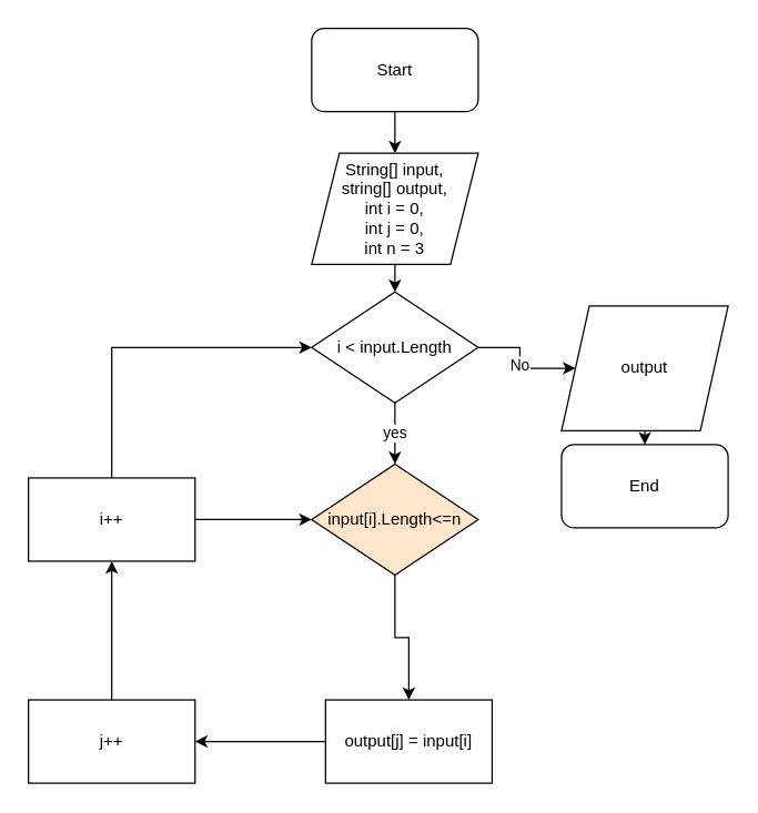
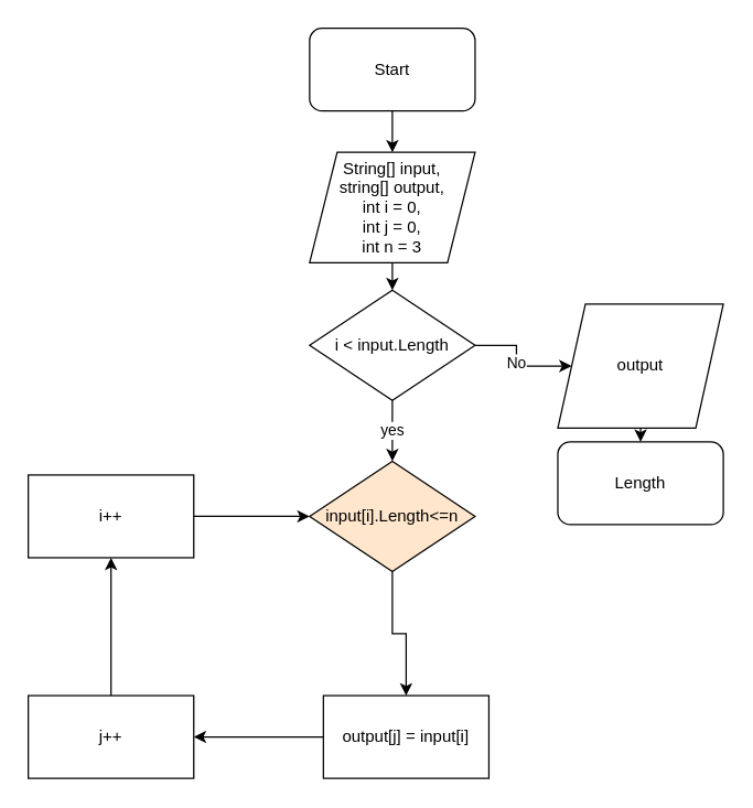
- <mxCell id="18" style="edgeStyle=orthogonalEdgeStyle;rounded=0;orthogonalLoop=1;jettySize=auto;html=1;entryX=0;entryY=0.5;entryDx=0;entryDy=0;exitX=0.5;exitY=0;exitDx=0;exitDy=0;" edge="1" parent="1" source="20" target="8"><mxGeometry relative="1" as="geometry" /></mxCell>
- <mxCell id="11" value="End" style="rounded=1;whiteSpace=wrap;html=1;" vertex="1" parent="1"><mxGeometry x="404" y="320" width="120" height="60" as="geometry" /></mxCell>
+ <mxCell id="11" value="Length" style="rounded=1;whiteSpace=wrap;html=1;" vertex="1" parent="1"><mxGeometry x="404" y="320" width="120" height="60" as="geometry" /></mxCell>
